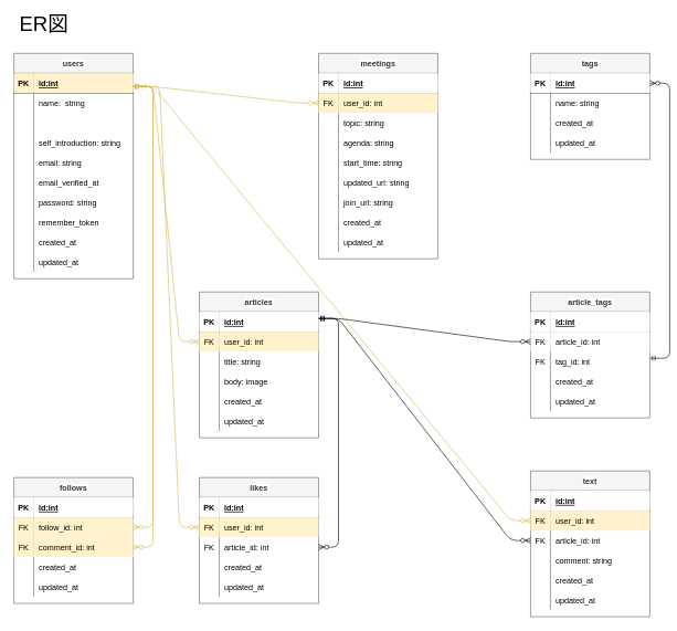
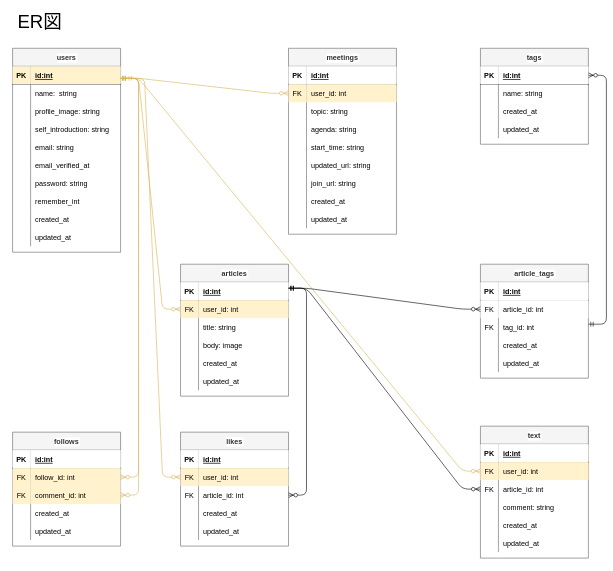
+ <mxCell id="11" value="profile_image: string" style="shape=partialRectangle;connectable=0;fillColor=none;top=0;left=0;bottom=0;right=0;align=left;spacingLeft=6;overflow=hidden;" parent="9" vertex="1"><mxGeometry x="30" width="150" height="30" as="geometry" /></mxCell>
- <mxCell id="26" value="remember_token" style="shape=partialRectangle;connectable=0;fillColor=none;top=0;left=0;bottom=0;right=0;align=left;spacingLeft=6;overflow=hidden;" parent="24" vertex="1"><mxGeometry x="30" width="150" height="30" as="geometry" /></mxCell>
+ <mxCell id="26" value="remember_int" style="shape=partialRectangle;connectable=0;fillColor=none;top=0;left=0;bottom=0;right=0;align=left;spacingLeft=6;overflow=hidden;" parent="24" vertex="1"><mxGeometry x="30" width="150" height="30" as="geometry" /></mxCell>
